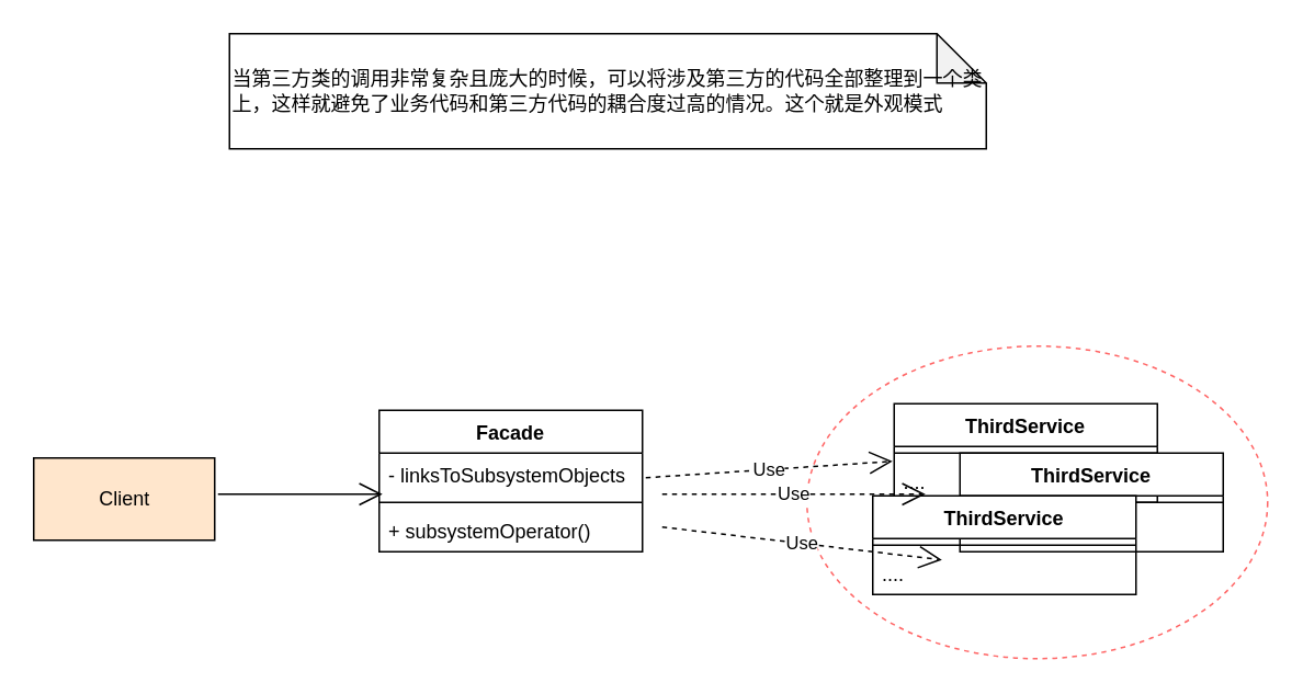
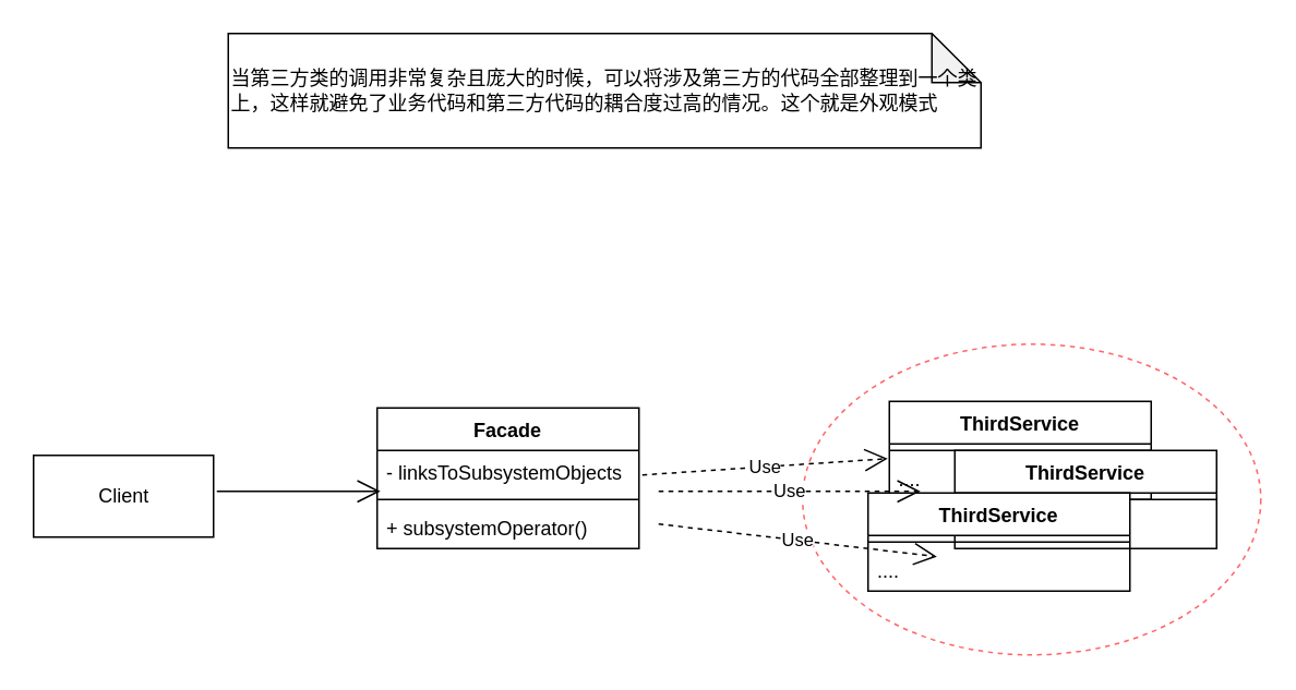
- <mxCell id="10" value="Client" style="html=1;fillColor=#ffe6cc;" vertex="1" parent="1"><mxGeometry x="20" y="278" width="110" height="50" as="geometry" /></mxCell>
+ <mxCell id="10" value="Client" style="html=1;" vertex="1" parent="1"><mxGeometry x="20" y="278" width="110" height="50" as="geometry" /></mxCell>
